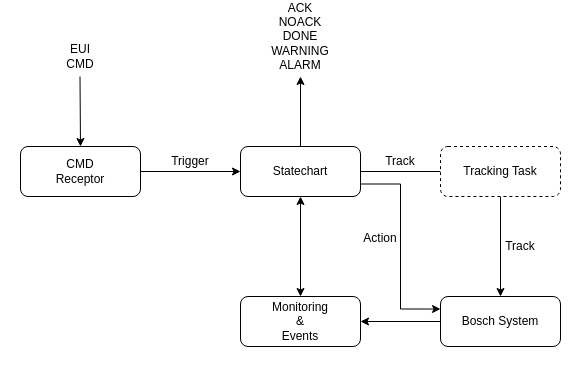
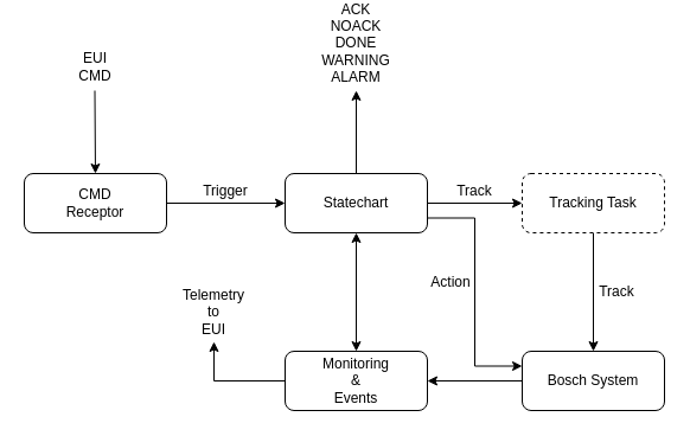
- <mxCell id="6" style="edgeStyle=orthogonalEdgeStyle;rounded=0;orthogonalLoop=1;jettySize=auto;html=1;exitX=1;exitY=0.5;exitDx=0;exitDy=0;entryX=0;entryY=0.5;entryDx=0;entryDy=0;endArrow=none;" edge="1" parent="1" source="7" target="20"><mxGeometry relative="1" as="geometry" /></mxCell>
+ <mxCell id="6" style="edgeStyle=orthogonalEdgeStyle;rounded=0;orthogonalLoop=1;jettySize=auto;html=1;exitX=1;exitY=0.5;exitDx=0;exitDy=0;entryX=0;entryY=0.5;entryDx=0;entryDy=0;" edge="1" parent="1" source="7" target="20"><mxGeometry relative="1" as="geometry" /></mxCell>
+ <mxCell id="17" value="Telemetry&lt;br&gt;to&lt;br&gt;EUI&lt;br&gt;" style="text;html=1;strokeColor=none;fillColor=none;align=center;verticalAlign=middle;whiteSpace=wrap;rounded=0;" parent="1" vertex="1"><mxGeometry x="150" y="232" width="60" height="50" as="geometry" /></mxCell>
+ <mxCell id="10" style="edgeStyle=orthogonalEdgeStyle;rounded=0;html=1;startArrow=none;startFill=0;jettySize=auto;orthogonalLoop=1;" parent="1" source="11" target="17" edge="1"><mxGeometry relative="1" as="geometry"><mxPoint x="180" y="280" as="targetPoint" /></mxGeometry></mxCell>
